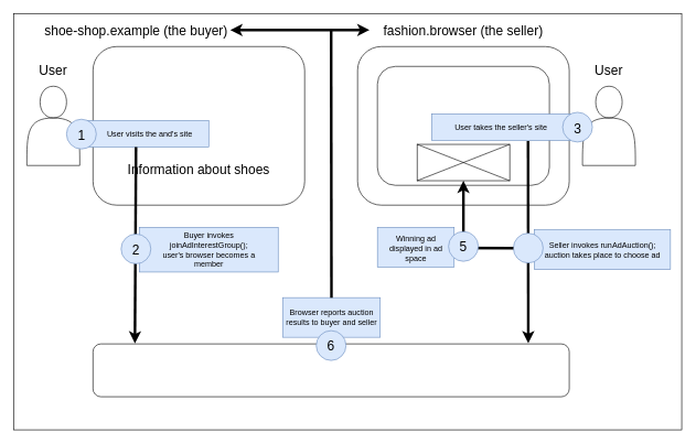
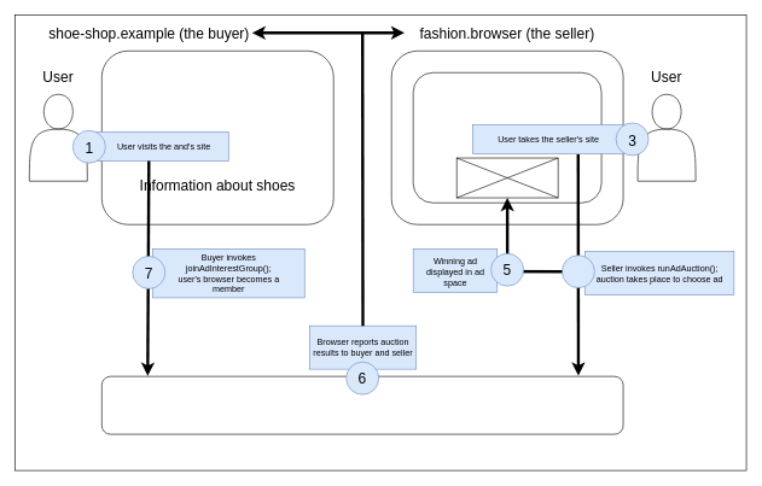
- <mxCell id="26" value="&lt;font style=&quot;font-size: 20px;&quot;&gt;2&lt;/font&gt;" style="text;html=1;strokeColor=none;fillColor=none;align=center;verticalAlign=middle;whiteSpace=wrap;rounded=0;" parent="1" vertex="1"><mxGeometry x="195" y="362.5" width="20" height="30" as="geometry" /></mxCell>
+ <mxCell id="26" value="&lt;font style=&quot;font-size: 20px;&quot;&gt;7&lt;/font&gt;" style="text;html=1;strokeColor=none;fillColor=none;align=center;verticalAlign=middle;whiteSpace=wrap;rounded=0;" parent="1" vertex="1"><mxGeometry x="195" y="362.5" width="20" height="30" as="geometry" /></mxCell>
